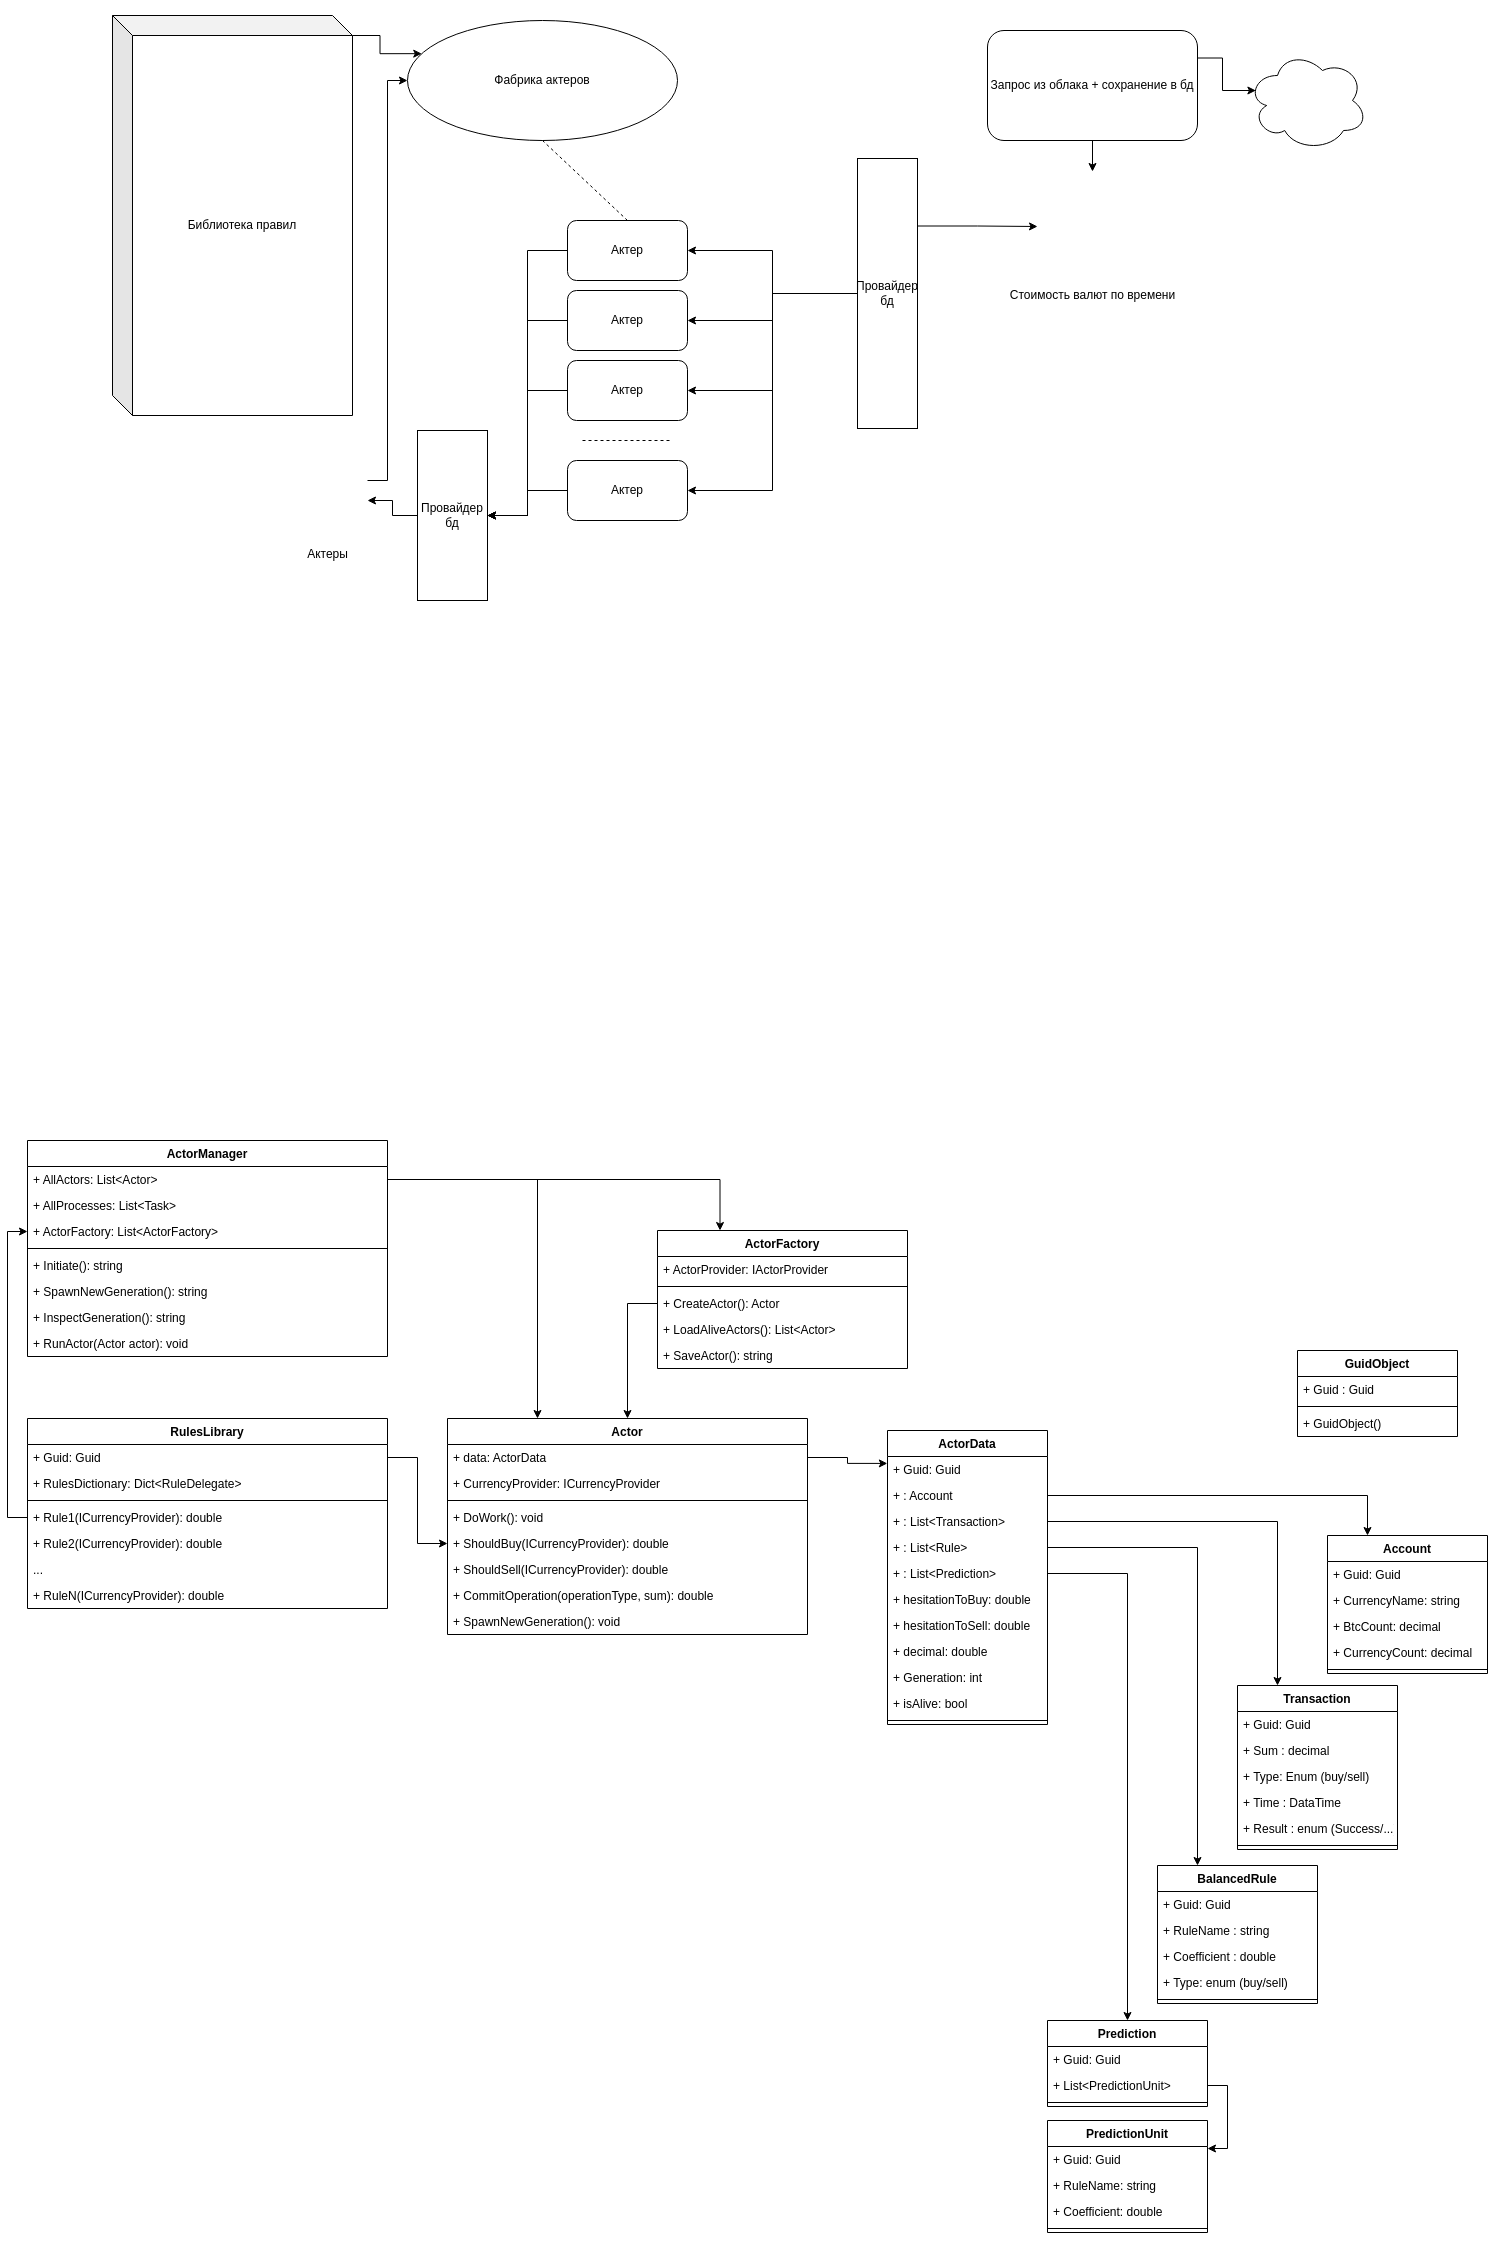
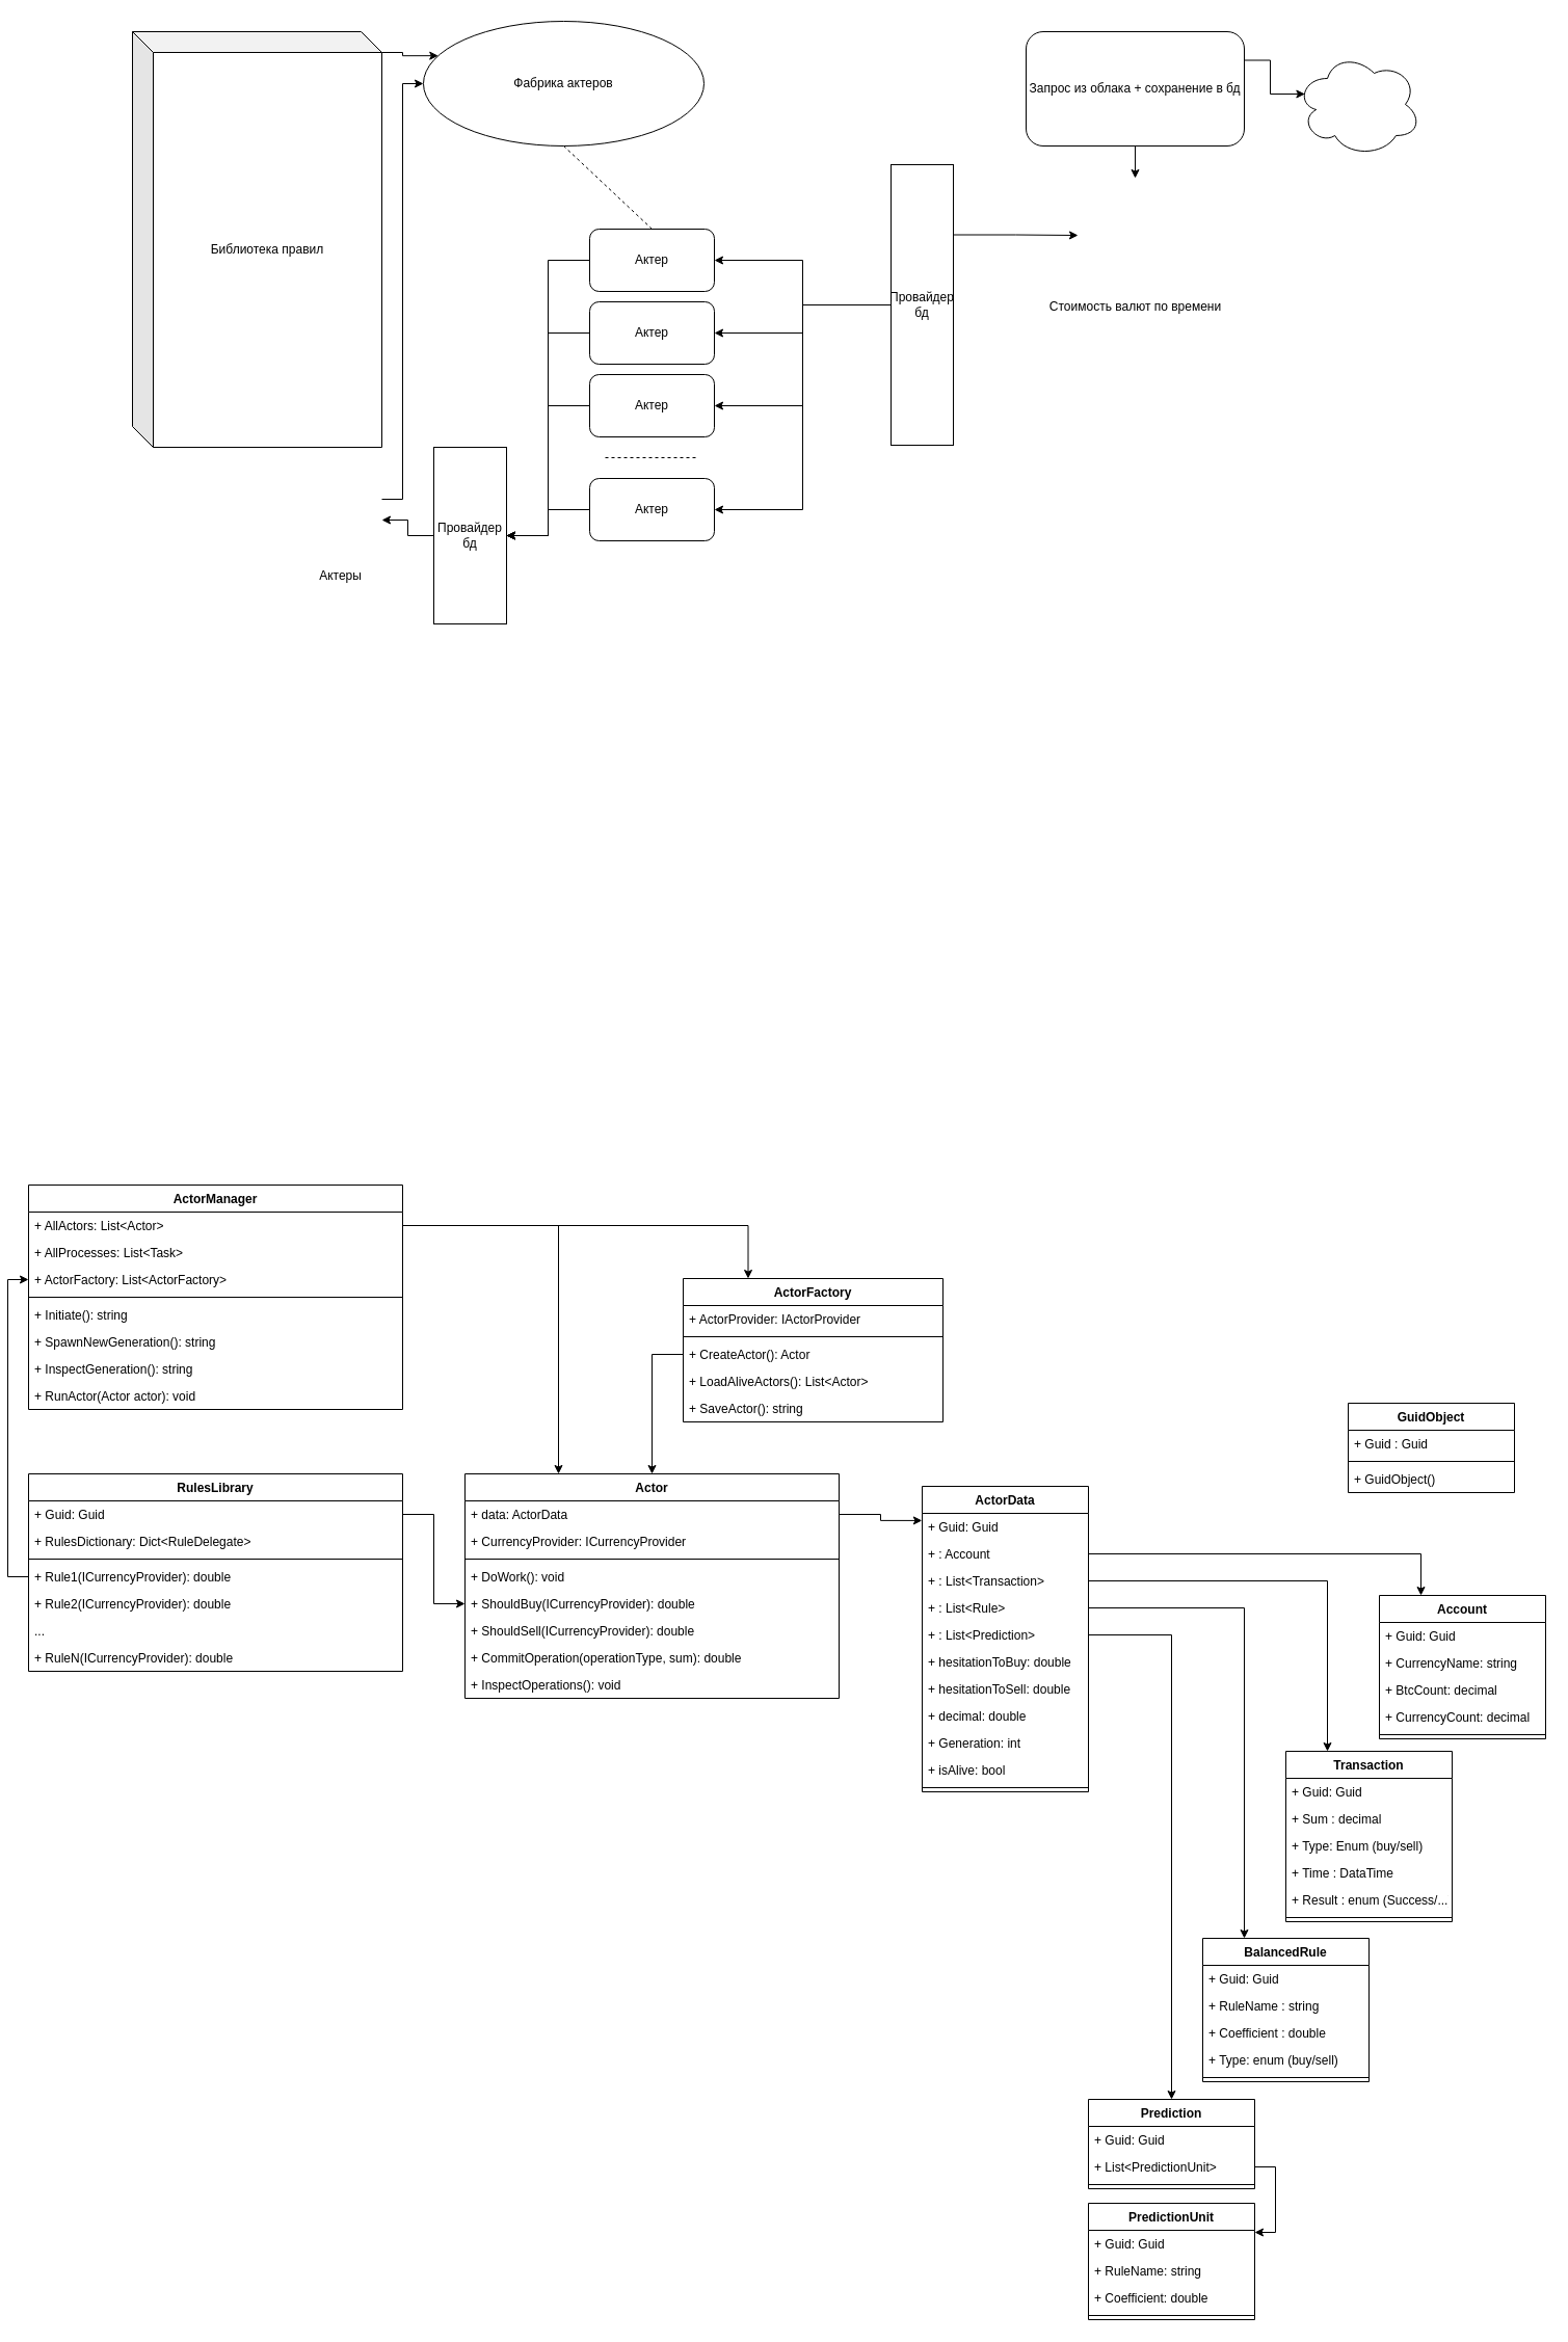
- <mxCell id="9" value="Библиотека правил" style="shape=cube;whiteSpace=wrap;html=1;boundedLbl=1;backgroundOutline=1;darkOpacity=0.05;darkOpacity2=0.1;" parent="1" vertex="1"><mxGeometry x="105" y="15" width="240" height="400" as="geometry" /></mxCell>
+ <mxCell id="9" value="Библиотека правил" style="shape=cube;whiteSpace=wrap;html=1;boundedLbl=1;backgroundOutline=1;darkOpacity=0.05;darkOpacity2=0.1;" parent="1" vertex="1"><mxGeometry x="120" y="30" width="240" height="400" as="geometry" /></mxCell>
- <mxCell id="39" value="+ SpawnNewGeneration(): void" style="text;strokeColor=none;fillColor=none;align=left;verticalAlign=top;spacingLeft=4;spacingRight=4;overflow=hidden;rotatable=0;points=[[0,0.5],[1,0.5]];portConstraint=eastwest;" parent="31" vertex="1"><mxGeometry y="190" width="360" height="26" as="geometry" /></mxCell>
+ <mxCell id="39" value="+ InspectOperations(): void" style="text;strokeColor=none;fillColor=none;align=left;verticalAlign=top;spacingLeft=4;spacingRight=4;overflow=hidden;rotatable=0;points=[[0,0.5],[1,0.5]];portConstraint=eastwest;" parent="31" vertex="1"><mxGeometry y="190" width="360" height="26" as="geometry" /></mxCell>
